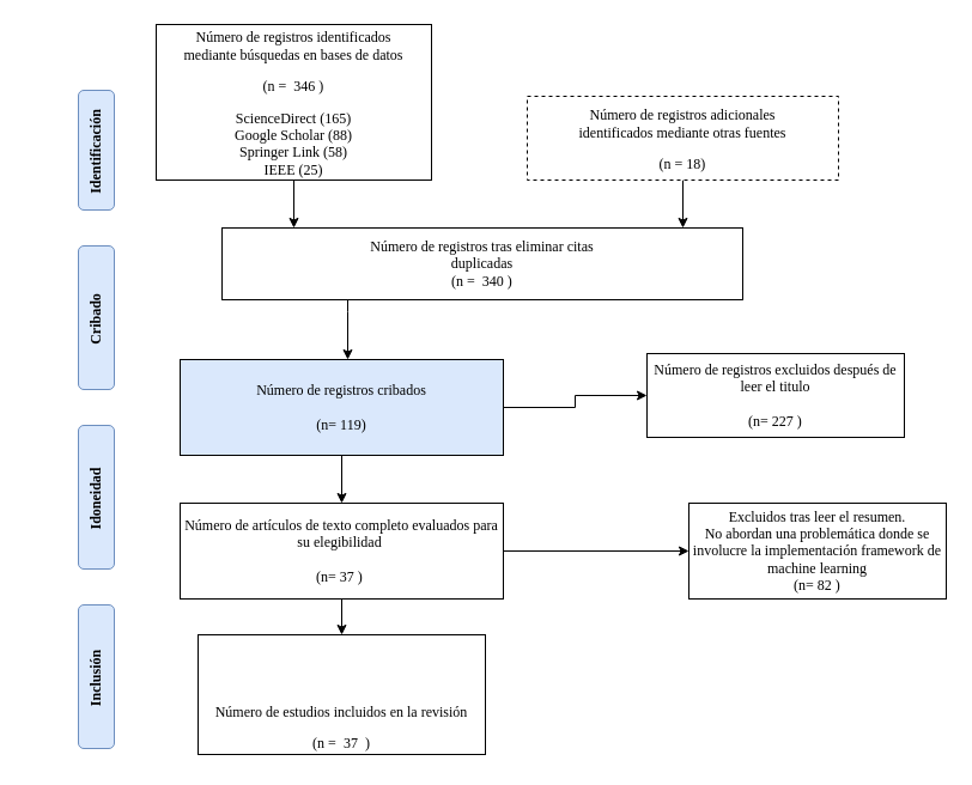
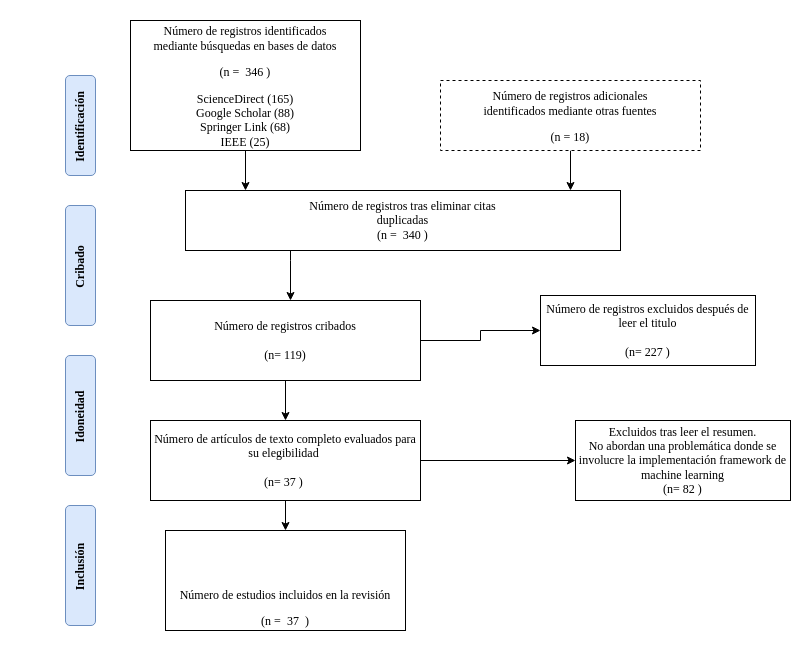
- <mxCell id="3" value="&lt;br style=&quot;font-size: 12px;&quot;&gt;Número de registros identificados&lt;br style=&quot;font-size: 12px;&quot;&gt;mediante búsquedas en bases de datos&lt;br style=&quot;font-size: 12px;&quot;&gt;&lt;p class=&quot;MsoNormal&quot; style=&quot;font-size: 12px;&quot; align=&quot;center&quot;&gt;&lt;span style=&quot;font-size: 12px;&quot; lang=&quot;ES&quot;&gt;(n =&amp;nbsp; 346 )&lt;/span&gt;&lt;/p&gt;&lt;p class=&quot;MsoNormal&quot; style=&quot;font-size: 12px;&quot; align=&quot;center&quot;&gt;&lt;span style=&quot;font-size: 12px;&quot; lang=&quot;ES&quot;&gt;ScienceDirect (165)&lt;br style=&quot;font-size: 12px;&quot;&gt;Google Scholar (88)&lt;br style=&quot;font-size: 12px;&quot;&gt;Springer Link (58)&lt;br style=&quot;font-size: 12px;&quot;&gt;IEEE (25)&lt;br style=&quot;font-size: 12px;&quot;&gt;&lt;/span&gt;&lt;/p&gt;" style="rounded=0;whiteSpace=wrap;html=1;fontFamily=Times New Roman;fontSize=12;" vertex="1" parent="1"><mxGeometry x="130" y="20" width="230" height="130" as="geometry" /></mxCell>
+ <mxCell id="3" value="&lt;br style=&quot;font-size: 12px;&quot;&gt;Número de registros identificados&lt;br style=&quot;font-size: 12px;&quot;&gt;mediante búsquedas en bases de datos&lt;br style=&quot;font-size: 12px;&quot;&gt;&lt;p class=&quot;MsoNormal&quot; style=&quot;font-size: 12px;&quot; align=&quot;center&quot;&gt;&lt;span style=&quot;font-size: 12px;&quot; lang=&quot;ES&quot;&gt;(n =&amp;nbsp; 346 )&lt;/span&gt;&lt;/p&gt;&lt;p class=&quot;MsoNormal&quot; style=&quot;font-size: 12px;&quot; align=&quot;center&quot;&gt;&lt;span style=&quot;font-size: 12px;&quot; lang=&quot;ES&quot;&gt;ScienceDirect (165)&lt;br style=&quot;font-size: 12px;&quot;&gt;Google Scholar (88)&lt;br style=&quot;font-size: 12px;&quot;&gt;Springer Link (68)&lt;br style=&quot;font-size: 12px;&quot;&gt;IEEE (25)&lt;br style=&quot;font-size: 12px;&quot;&gt;&lt;/span&gt;&lt;/p&gt;" style="rounded=0;whiteSpace=wrap;html=1;fontFamily=Times New Roman;fontSize=12;" vertex="1" parent="1"><mxGeometry x="130" y="20" width="230" height="130" as="geometry" /></mxCell>
- <mxCell id="10" value="Número de registros cribados&lt;br style=&quot;font-size: 12px;&quot;&gt;&lt;br style=&quot;font-size: 12px;&quot;&gt;(n= 119)" style="whiteSpace=wrap;html=1;rounded=0;fontFamily=Times New Roman;fontSize=12;fillColor=#dae8fc;" vertex="1" parent="1"><mxGeometry x="150" y="300" width="270" height="80" as="geometry" /></mxCell>
+ <mxCell id="10" value="Número de registros cribados&lt;br style=&quot;font-size: 12px;&quot;&gt;&lt;br style=&quot;font-size: 12px;&quot;&gt;(n= 119)" style="whiteSpace=wrap;html=1;rounded=0;fontFamily=Times New Roman;fontSize=12;" vertex="1" parent="1"><mxGeometry x="150" y="300" width="270" height="80" as="geometry" /></mxCell>
